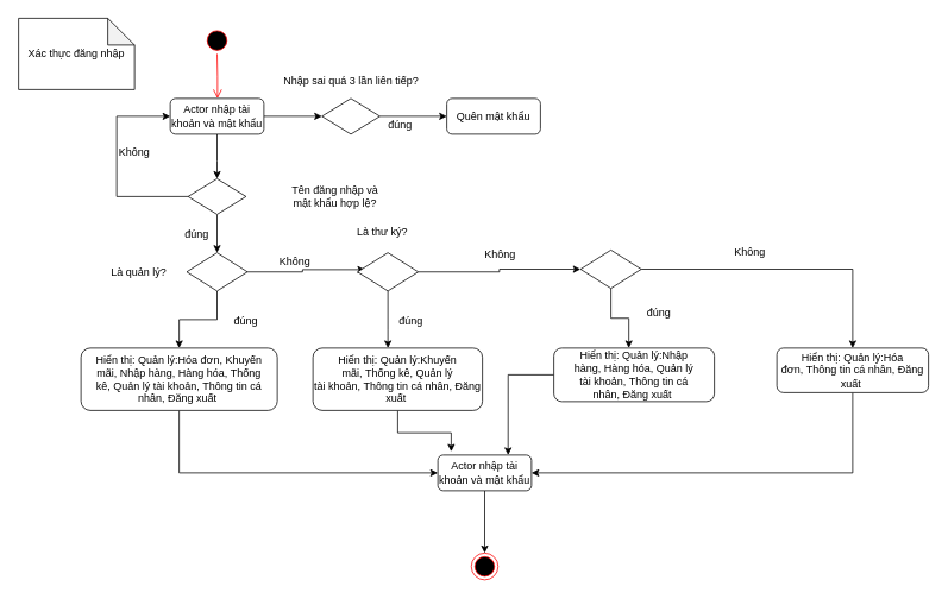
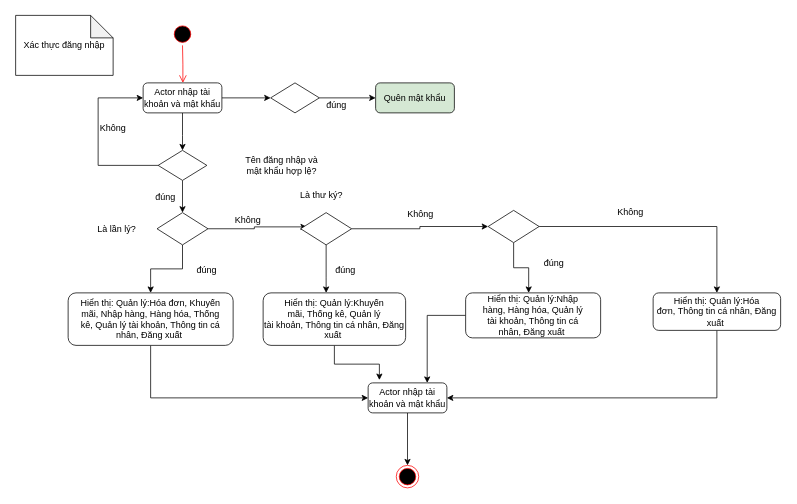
- <mxCell id="45" value="Nhập sai quá 3 lần liên tiếp?" style="text;html=1;strokeColor=none;fillColor=none;align=center;verticalAlign=middle;whiteSpace=wrap;rounded=0;" vertex="1" parent="1"><mxGeometry x="308.75" y="80" width="167.5" height="20" as="geometry" /></mxCell>
- <mxCell id="42" value="Quên mật khẩu" style="rounded=1;whiteSpace=wrap;html=1;" vertex="1" parent="1"><mxGeometry x="500" y="110" width="105" height="40" as="geometry" /></mxCell>
+ <mxCell id="42" value="Quên mật khẩu" style="rounded=1;whiteSpace=wrap;html=1;fillColor=#d5e8d4;" vertex="1" parent="1"><mxGeometry x="500" y="110" width="105" height="40" as="geometry" /></mxCell>
- <mxCell id="22" value="Là quản lý?" style="text;html=1;strokeColor=none;fillColor=none;align=center;verticalAlign=middle;whiteSpace=wrap;rounded=0;" parent="1" vertex="1"><mxGeometry x="100" y="294.5" width="110" height="20" as="geometry" /></mxCell>
+ <mxCell id="22" value="Là lần lý?" style="text;html=1;strokeColor=none;fillColor=none;align=center;verticalAlign=middle;whiteSpace=wrap;rounded=0;" parent="1" vertex="1"><mxGeometry x="100" y="294.5" width="110" height="20" as="geometry" /></mxCell>
